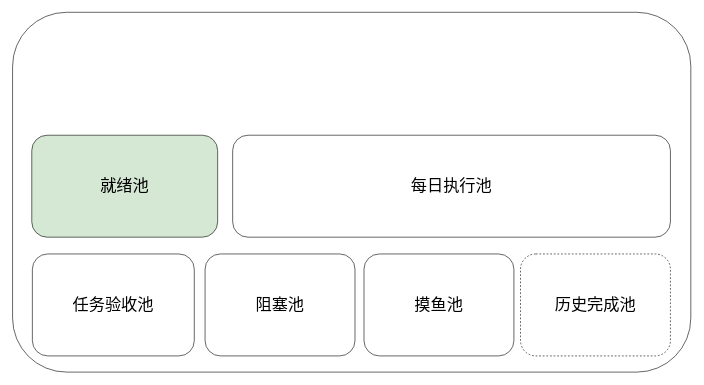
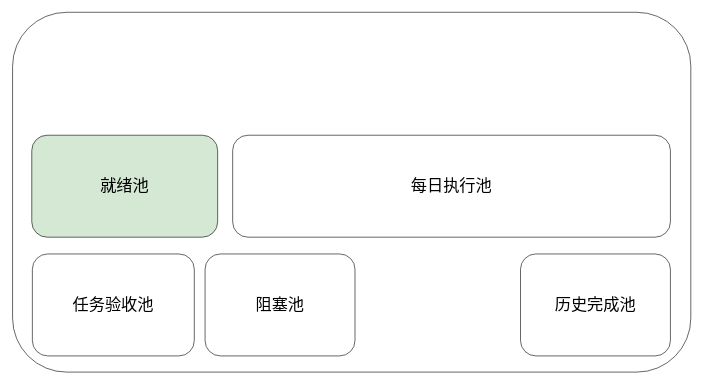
- <mxCell id="8" value="&lt;span style=&quot;font-size: 27px;&quot;&gt;摸鱼池&lt;/span&gt;" style="rounded=1;whiteSpace=wrap;html=1;" vertex="1" parent="1"><mxGeometry x="606" y="423" width="250" height="170" as="geometry" /></mxCell>
- <mxCell id="6" value="&lt;font style=&quot;font-size: 27px;&quot;&gt;历史完成池&lt;/font&gt;" style="rounded=1;whiteSpace=wrap;html=1;dashed=1;" vertex="1" parent="1"><mxGeometry x="867" y="423" width="250" height="170" as="geometry" /></mxCell>
+ <mxCell id="6" value="&lt;font style=&quot;font-size: 27px;&quot;&gt;历史完成池&lt;/font&gt;" style="rounded=1;whiteSpace=wrap;html=1;" vertex="1" parent="1"><mxGeometry x="867" y="423" width="250" height="170" as="geometry" /></mxCell>
